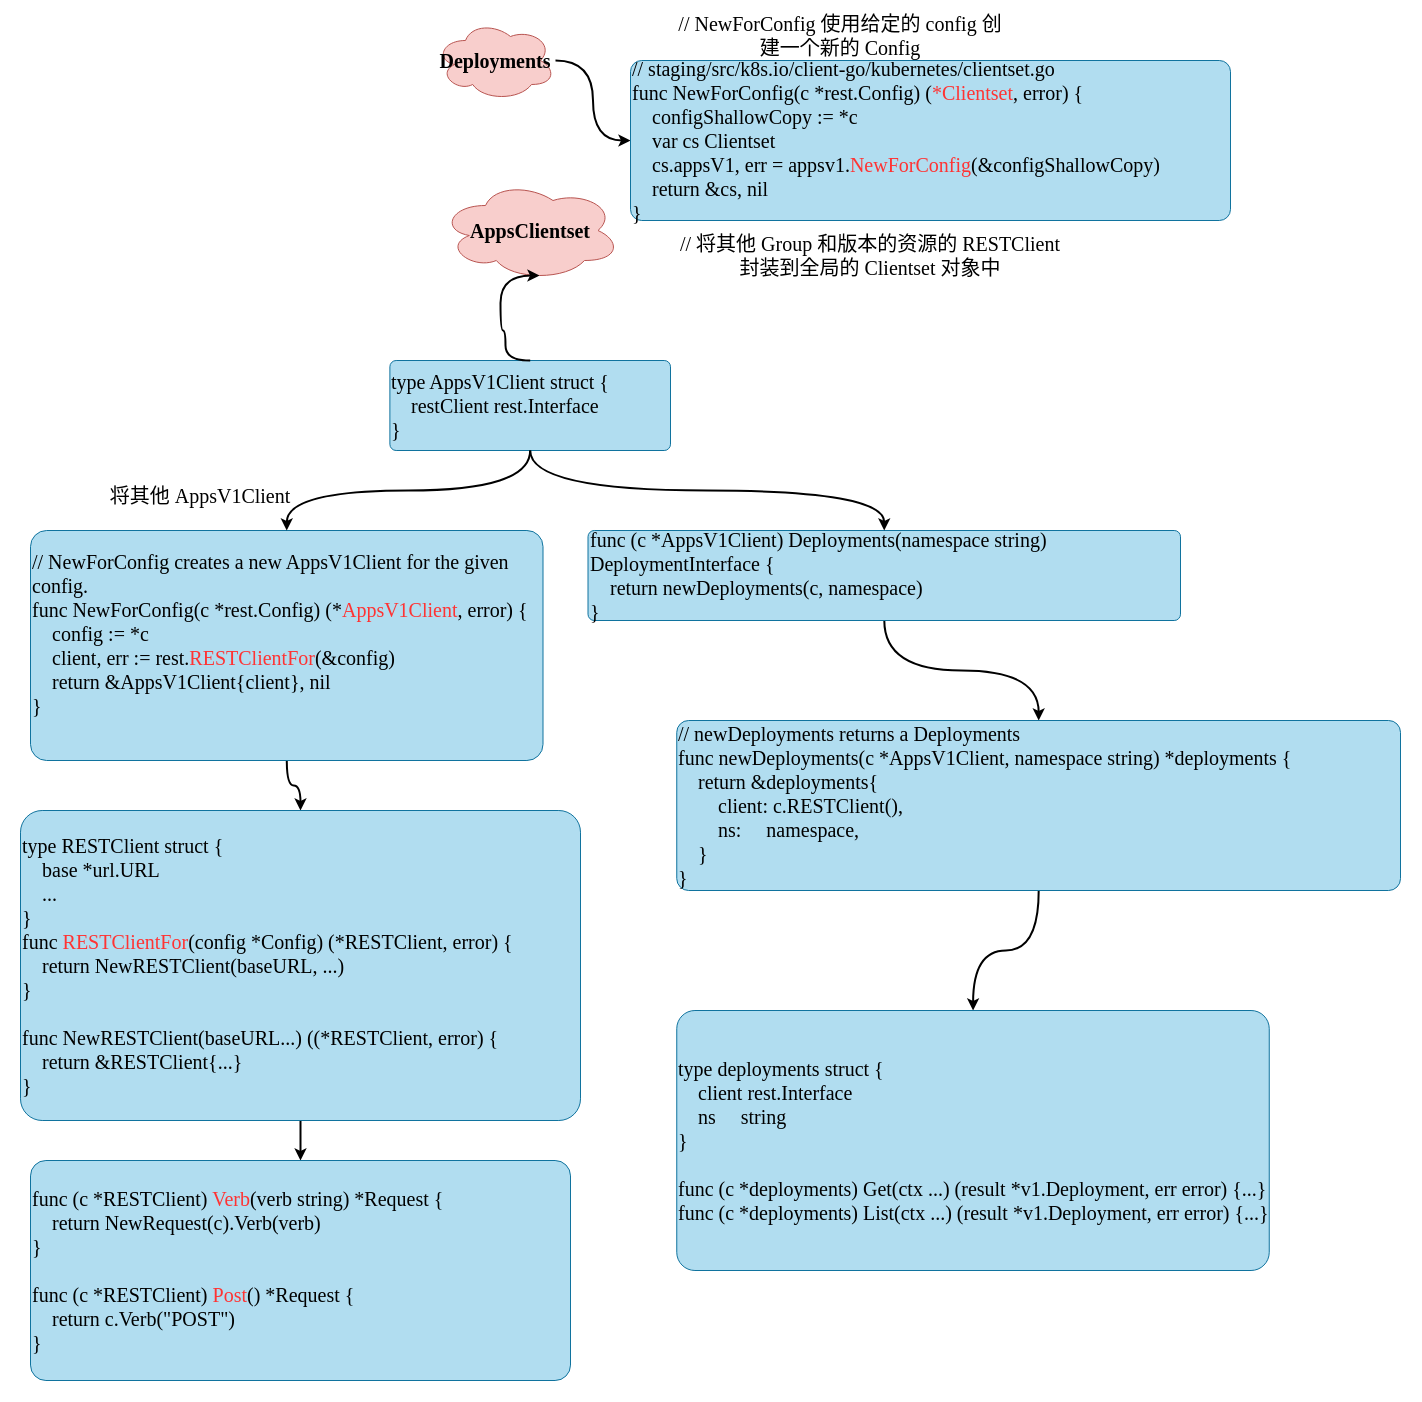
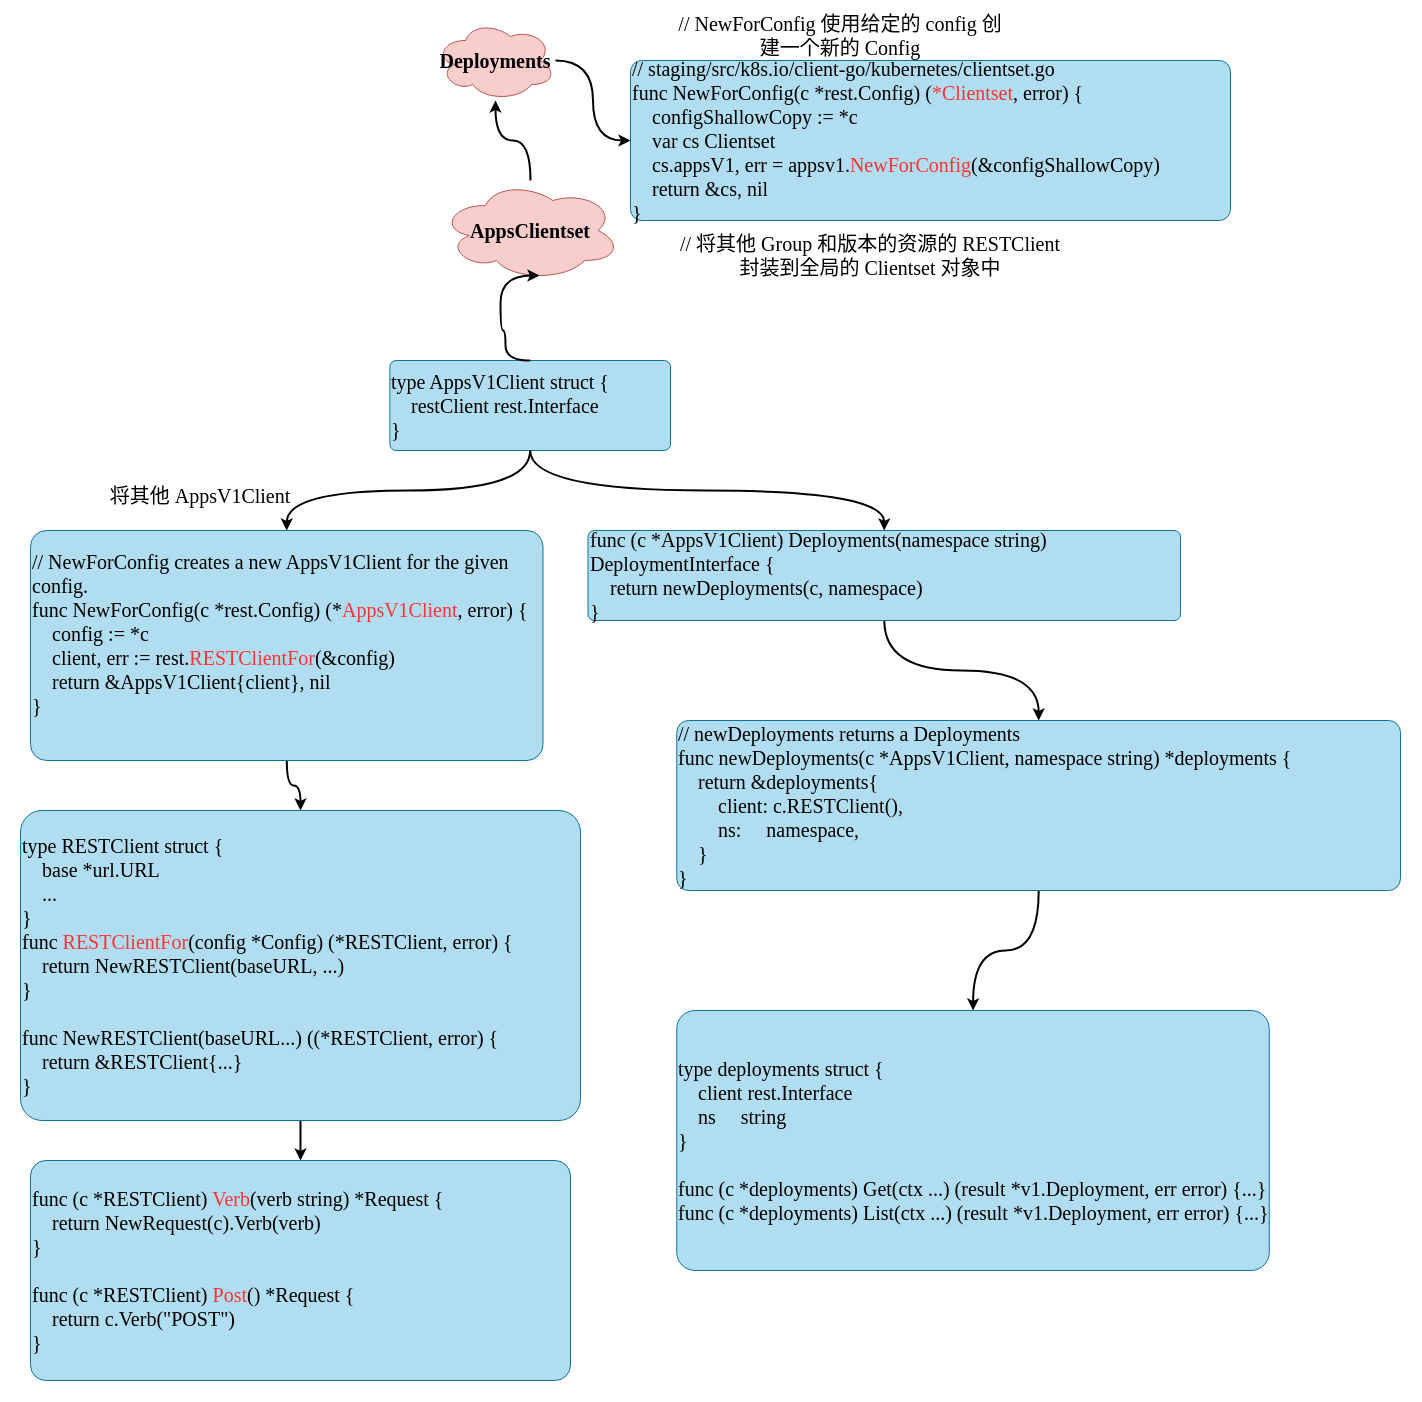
+ <mxCell id="2" value="" style="edgeStyle=orthogonalEdgeStyle;curved=1;rounded=0;orthogonalLoop=1;jettySize=auto;html=1;fontFamily=Comic Sans MS;fontSize=19;strokeWidth=2;" parent="1" source="3" target="6" edge="1"><mxGeometry relative="1" as="geometry" /></mxCell>
